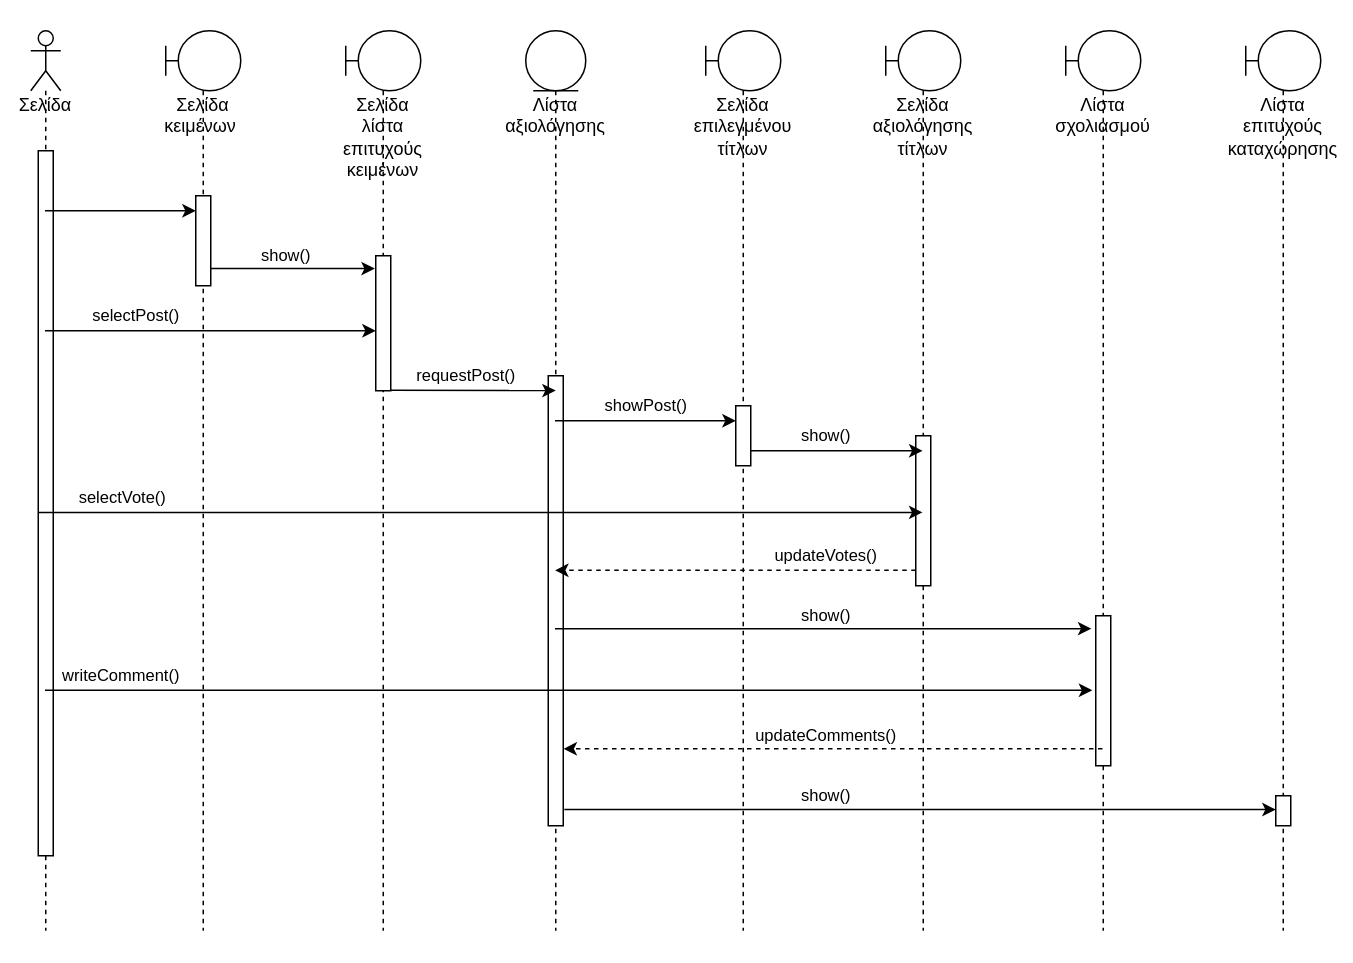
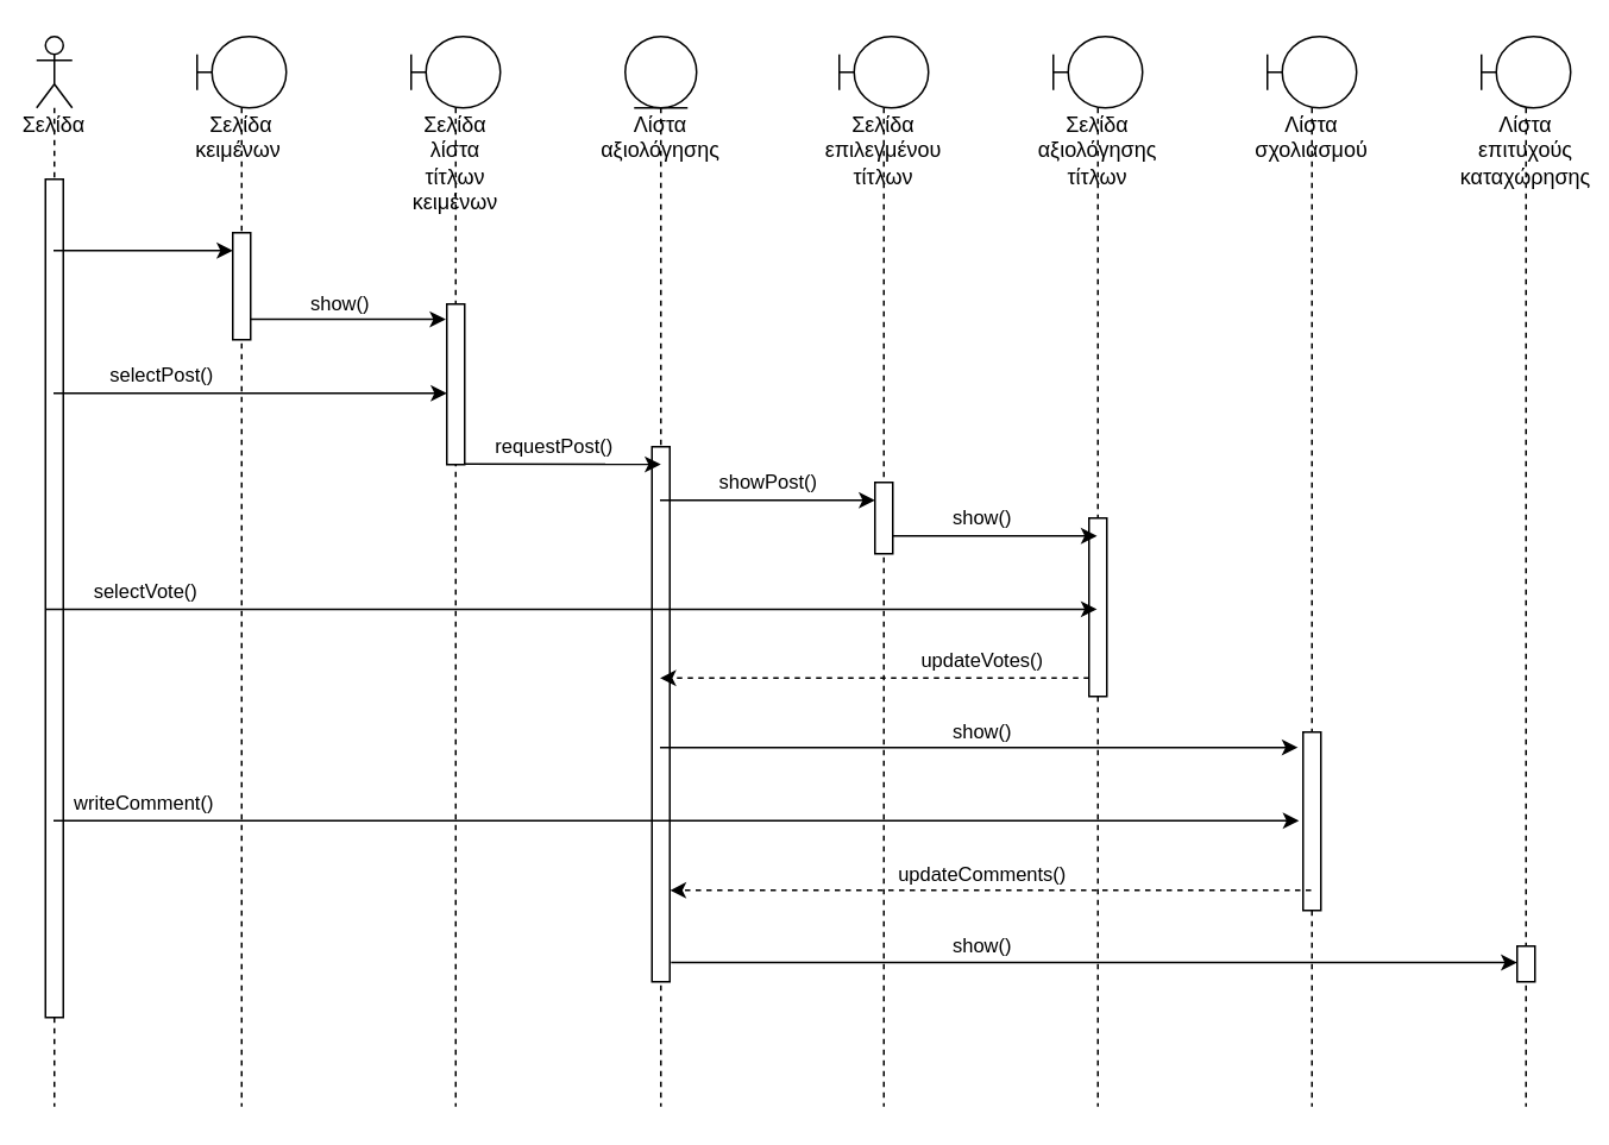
- <mxCell id="6" value="Σελίδα λίστα επιτυχούς κειμένων" style="shape=umlLifeline;participant=umlBoundary;perimeter=lifelinePerimeter;whiteSpace=wrap;html=1;container=1;collapsible=0;recursiveResize=0;verticalAlign=top;spacingTop=36;outlineConnect=0;" vertex="1" parent="1"><mxGeometry x="230" y="20" width="50" height="600" as="geometry" /></mxCell>
+ <mxCell id="6" value="Σελίδα λίστα τίτλων κειμένων" style="shape=umlLifeline;participant=umlBoundary;perimeter=lifelinePerimeter;whiteSpace=wrap;html=1;container=1;collapsible=0;recursiveResize=0;verticalAlign=top;spacingTop=36;outlineConnect=0;" vertex="1" parent="1"><mxGeometry x="230" y="20" width="50" height="600" as="geometry" /></mxCell>
